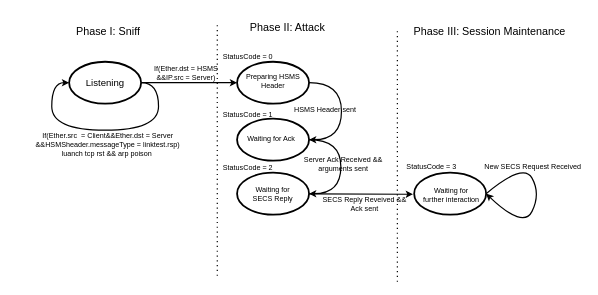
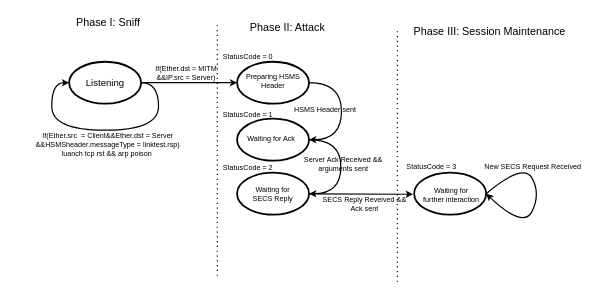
- <mxCell id="3" value="&lt;font style=&quot;font-size: 18px&quot;&gt;Phase I: Sniff&lt;/font&gt;" style="text;html=1;align=center;verticalAlign=middle;whiteSpace=wrap;rounded=0;fontColor=#000000;" parent="1" vertex="1"><mxGeometry x="94.75" y="27" width="170" height="50" as="geometry" /></mxCell>
+ <mxCell id="3" value="&lt;font style=&quot;font-size: 18px&quot;&gt;Phase I: Sniff&lt;/font&gt;" style="text;html=1;align=center;verticalAlign=middle;whiteSpace=wrap;rounded=0;fontColor=#000000;" parent="1" vertex="1"><mxGeometry x="94.75" y="12" width="170" height="50" as="geometry" /></mxCell>
- <mxCell id="17" value="&lt;font color=&quot;#000000&quot;&gt;If(Ether.dst = HSMS&lt;br&gt;&amp;amp;&amp;amp;IP.src = Server)&lt;br&gt;&lt;/font&gt;" style="text;html=1;strokeColor=none;fillColor=none;align=center;verticalAlign=middle;whiteSpace=wrap;rounded=0;" vertex="1" parent="1"><mxGeometry x="250" y="111" width="120" height="20" as="geometry" /></mxCell>
+ <mxCell id="17" value="&lt;font color=&quot;#000000&quot;&gt;If(Ether.dst = MITM&lt;br&gt;&amp;amp;&amp;amp;IP.src = Server)&lt;br&gt;&lt;/font&gt;" style="text;html=1;strokeColor=none;fillColor=none;align=center;verticalAlign=middle;whiteSpace=wrap;rounded=0;" vertex="1" parent="1"><mxGeometry x="250" y="111" width="120" height="20" as="geometry" /></mxCell>
